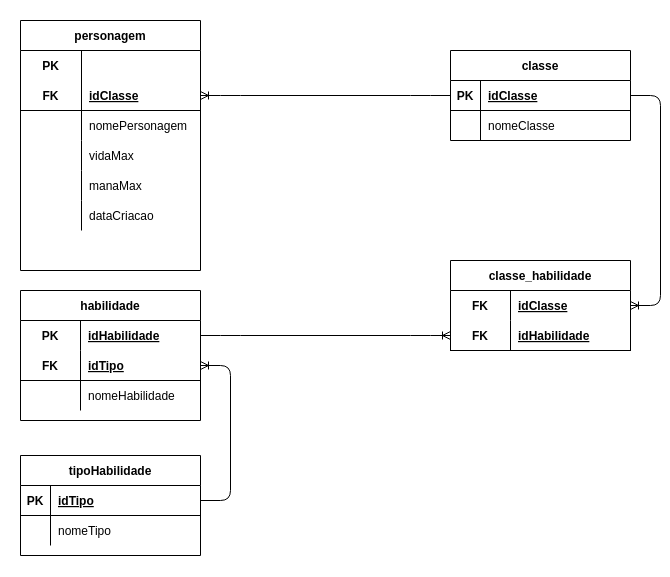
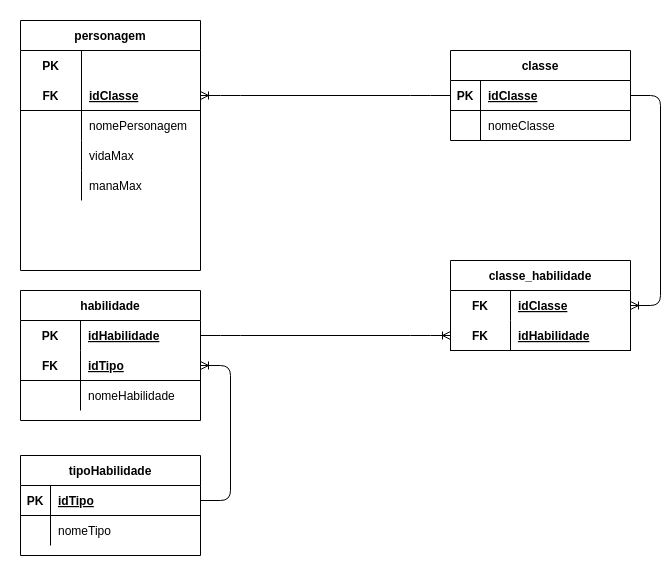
- <mxCell id="44" value="dataCriacao" style="shape=partialRectangle;connectable=0;fillColor=none;top=0;left=0;bottom=0;right=0;align=left;spacingLeft=6;overflow=hidden;" parent="42" vertex="1"><mxGeometry x="61" width="119" height="30" as="geometry" /></mxCell>
